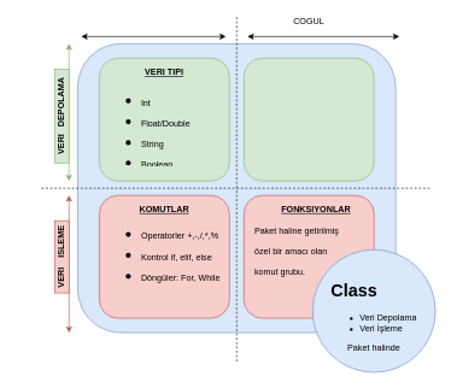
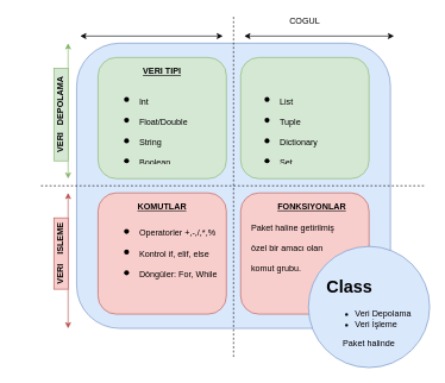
+ <mxCell id="20" value="&lt;h1&gt;&lt;ul&gt;&lt;li&gt;&lt;span style=&quot;font-size: 12px ; font-weight: 400&quot;&gt;List&lt;/span&gt;&lt;/li&gt;&lt;li&gt;&lt;span style=&quot;font-size: 12px ; font-weight: 400&quot;&gt;Tuple&lt;/span&gt;&lt;/li&gt;&lt;li&gt;&lt;span style=&quot;font-size: 12px ; font-weight: 400&quot;&gt;Dictionary&lt;/span&gt;&lt;/li&gt;&lt;li&gt;&lt;span style=&quot;font-size: 12px ; font-weight: 400&quot;&gt;Set&lt;/span&gt;&lt;/li&gt;&lt;/ul&gt;&lt;/h1&gt;" style="text;html=1;strokeColor=none;fillColor=none;spacing=5;spacingTop=-20;whiteSpace=wrap;overflow=hidden;rounded=0;align=left;" vertex="1" parent="1"><mxGeometry x="347" y="110" width="140" height="120" as="geometry" /></mxCell>
